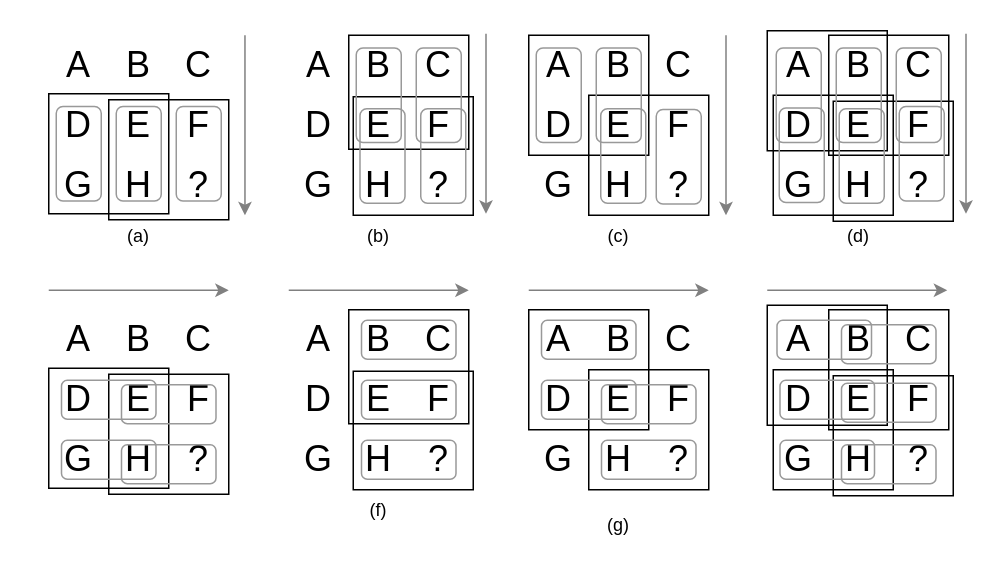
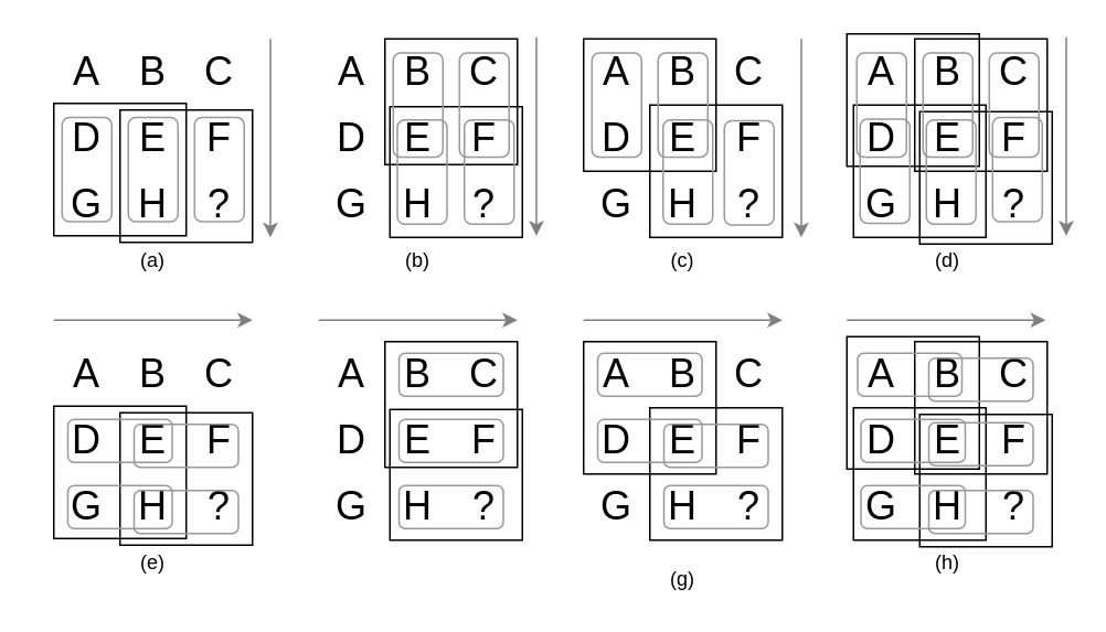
+ <mxCell id="139" value="(e)" style="text;html=1;strokeColor=none;fillColor=none;align=center;verticalAlign=middle;whiteSpace=wrap;rounded=0;" vertex="1" parent="1"><mxGeometry x="32" y="330" width="120" height="20" as="geometry" /></mxCell>
- <mxCell id="140" value="(f)" style="text;html=1;strokeColor=none;fillColor=none;align=center;verticalAlign=middle;whiteSpace=wrap;rounded=0;" vertex="1" parent="1"><mxGeometry x="192" y="330" width="120" height="20" as="geometry" /></mxCell>
+ <mxCell id="142" value="(h)" style="text;html=1;strokeColor=none;fillColor=none;align=center;verticalAlign=middle;whiteSpace=wrap;rounded=0;" vertex="1" parent="1"><mxGeometry x="512" y="330" width="120" height="20" as="geometry" /></mxCell>
